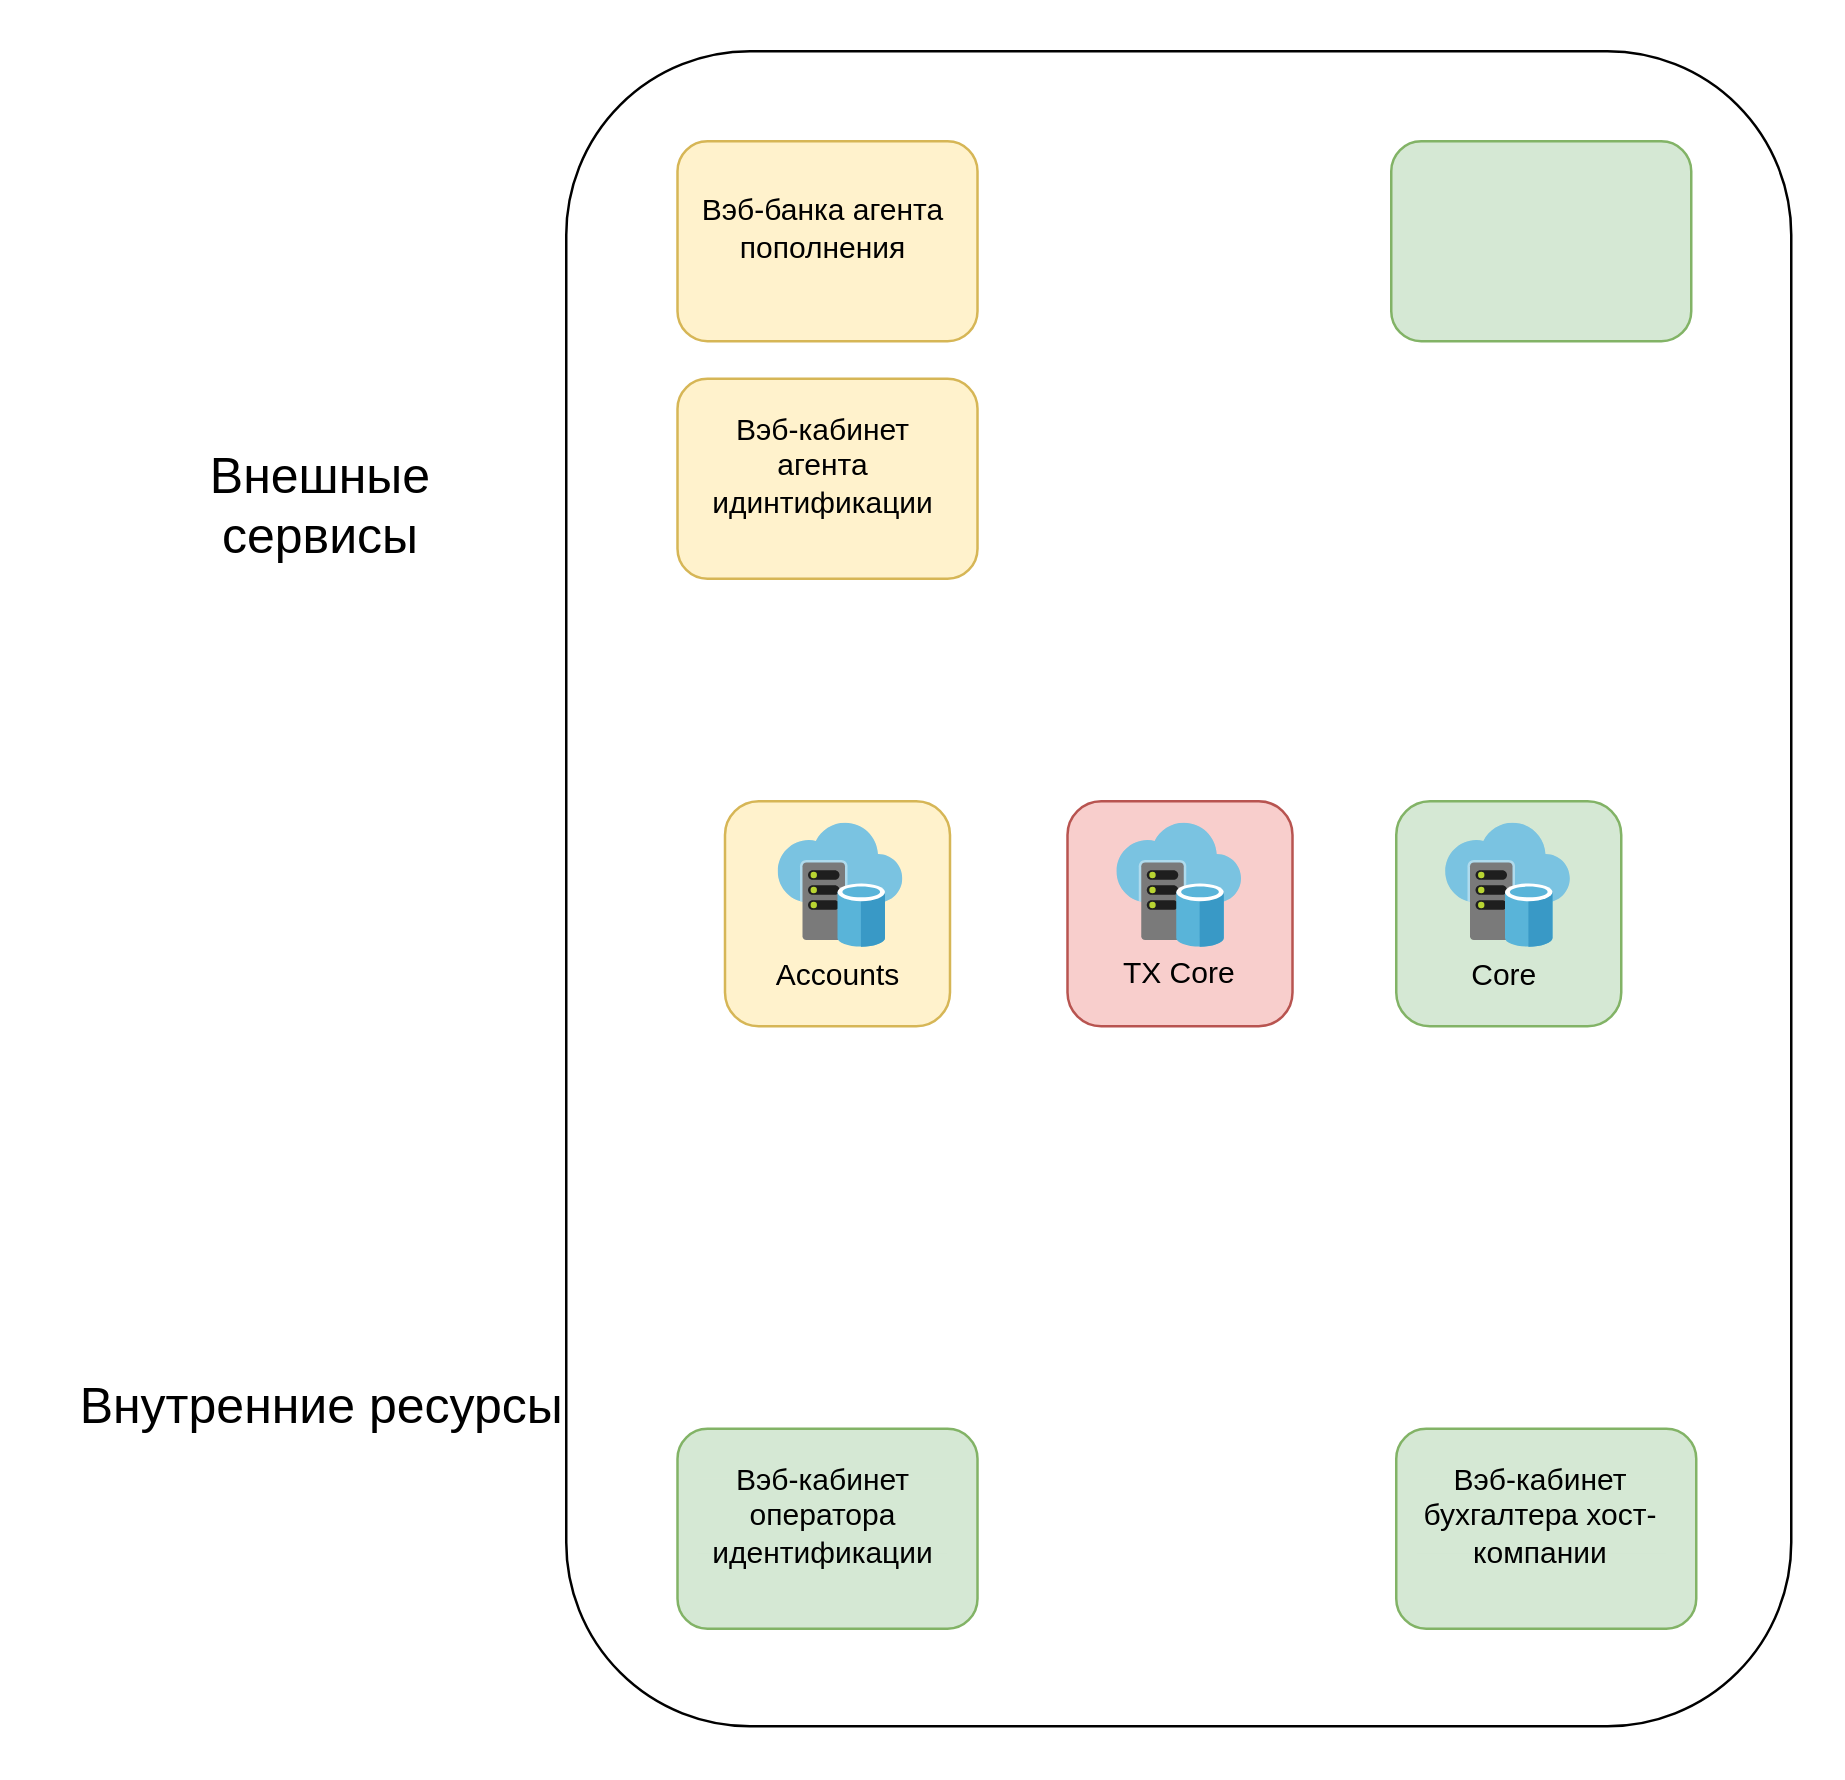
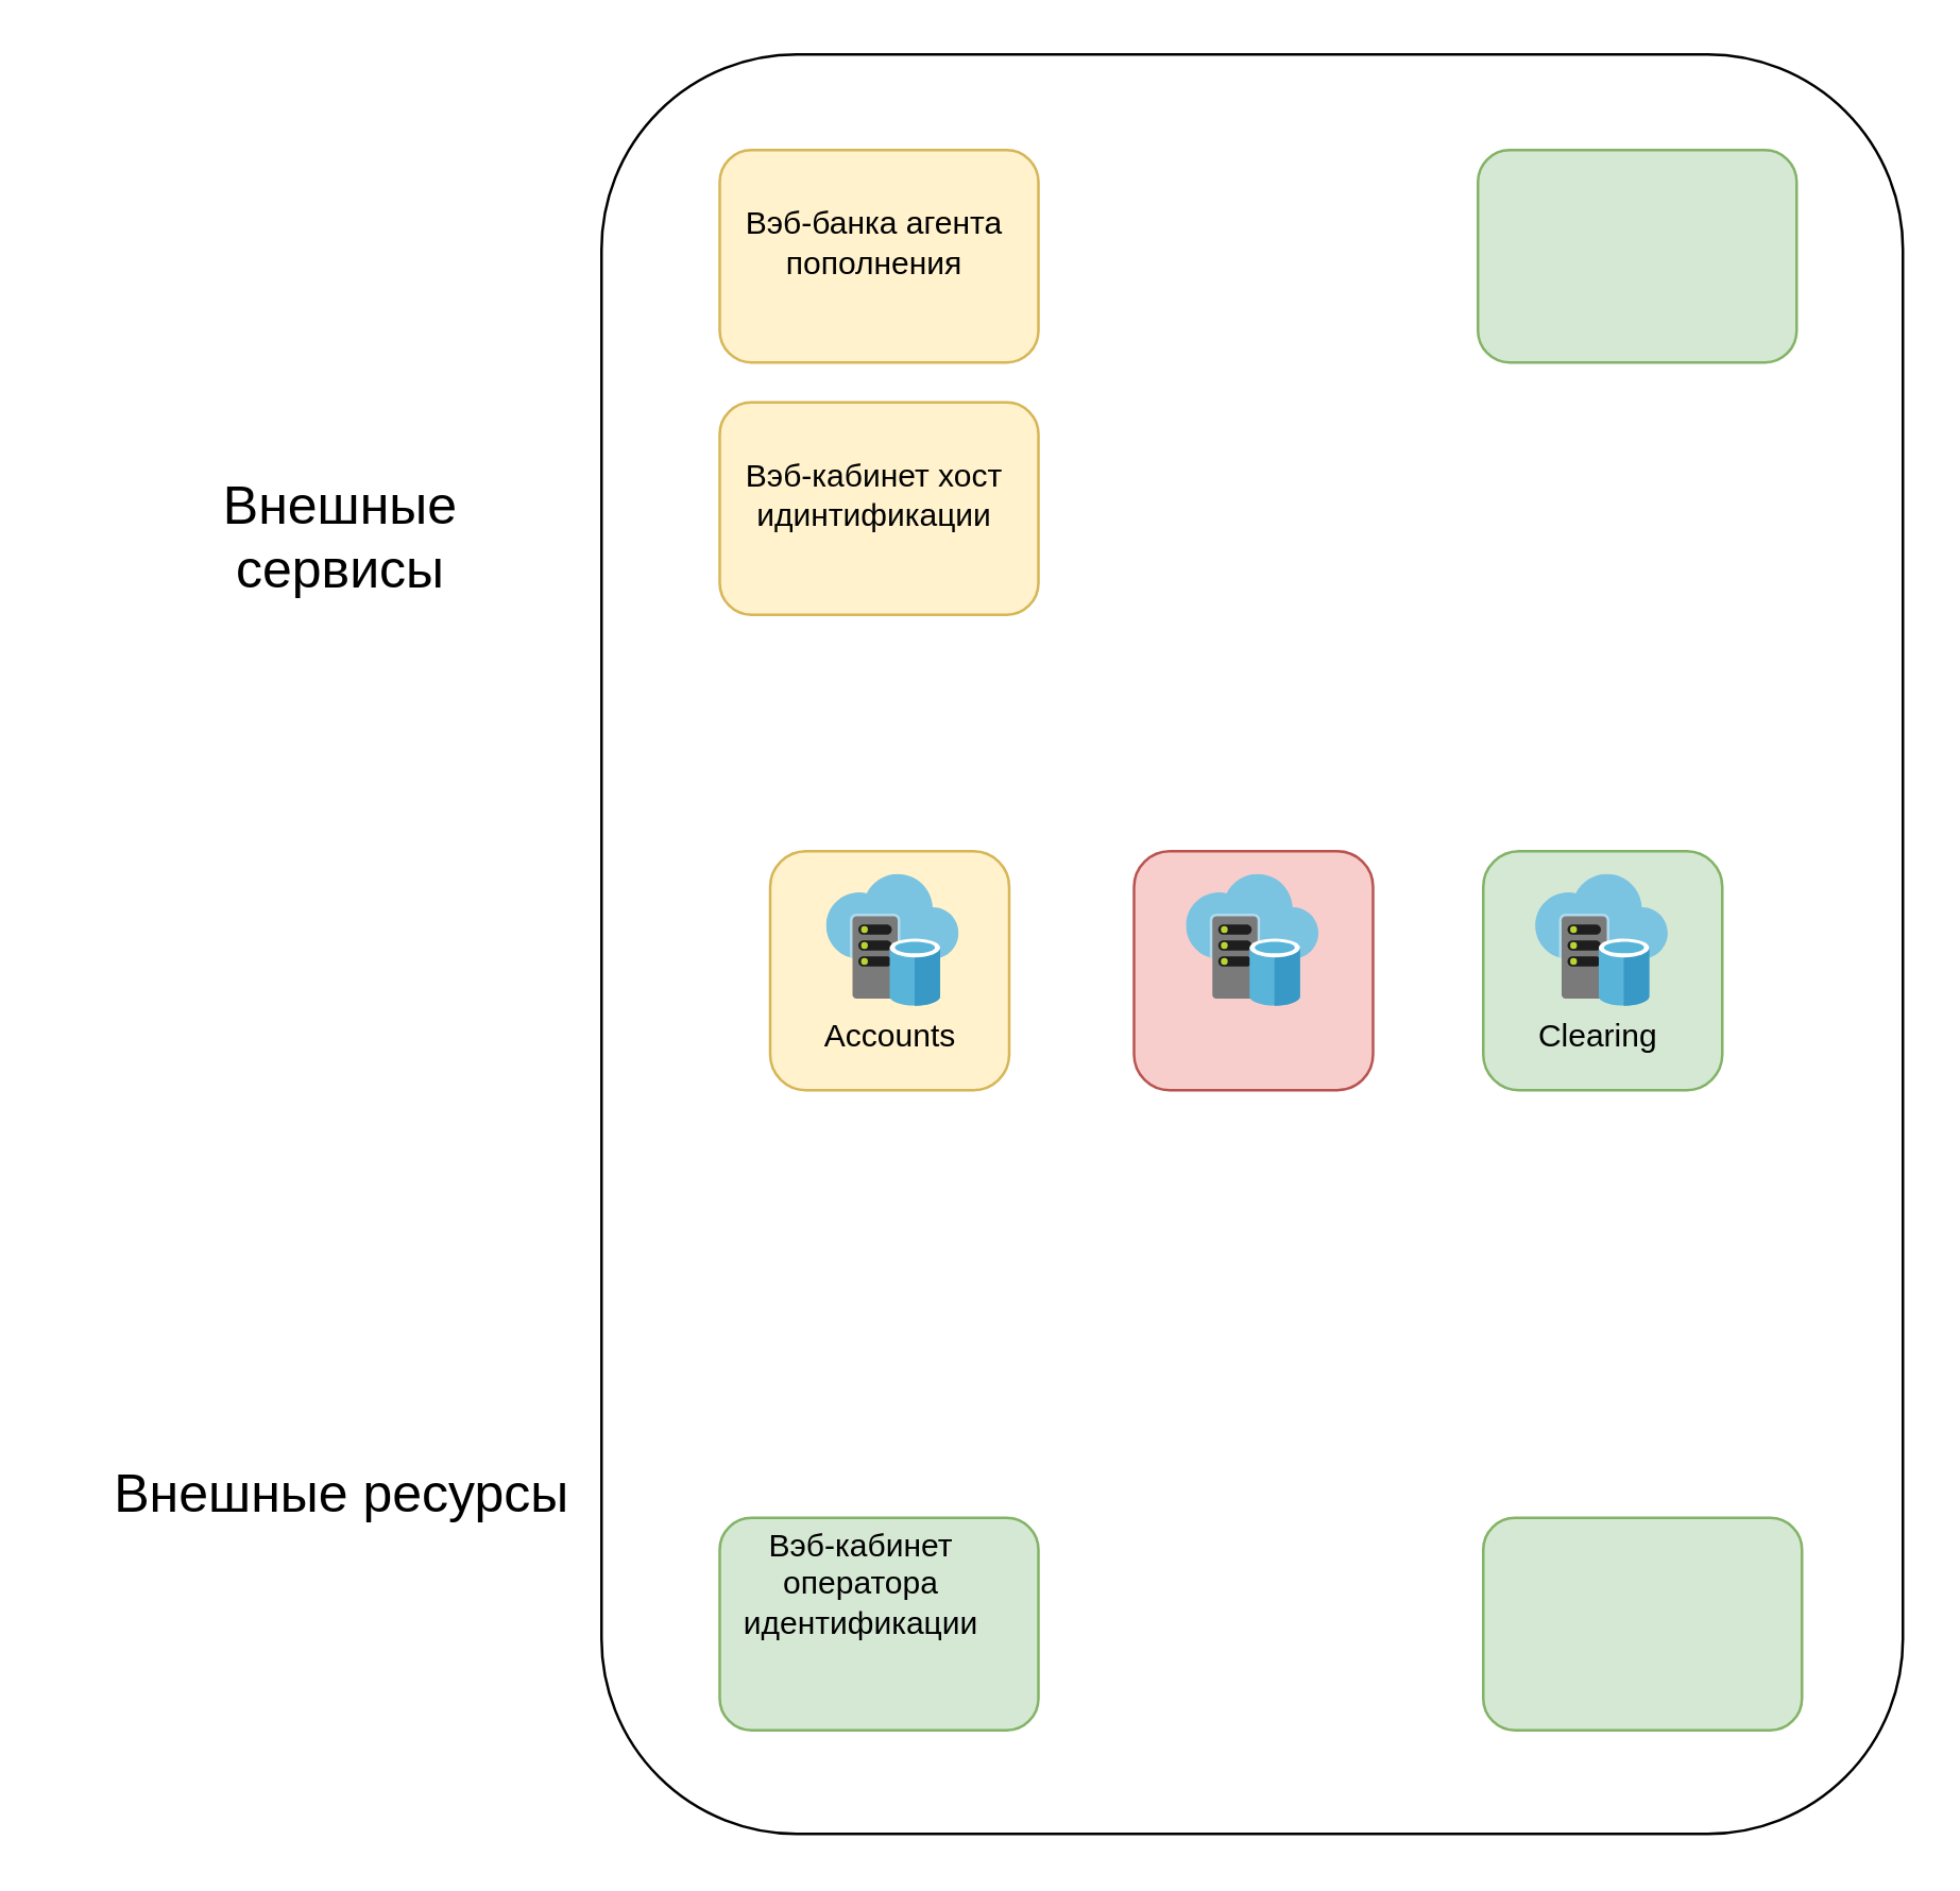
- <mxCell id="18" value="Вэб-кабинет агента идинтификации" style="text;html=1;strokeColor=none;fillColor=none;align=center;verticalAlign=middle;whiteSpace=wrap;rounded=0;" vertex="1" parent="1"><mxGeometry x="278.5" y="171" width="100" height="30" as="geometry" /></mxCell>
+ <mxCell id="18" value="Вэб-кабинет хост идинтификации" style="text;html=1;strokeColor=none;fillColor=none;align=center;verticalAlign=middle;whiteSpace=wrap;rounded=0;" vertex="1" parent="1"><mxGeometry x="278.5" y="171" width="100" height="30" as="geometry" /></mxCell>
- <mxCell id="10" value="TX Core" style="text;html=1;strokeColor=none;fillColor=none;align=center;verticalAlign=middle;whiteSpace=wrap;rounded=0;" vertex="1" parent="1"><mxGeometry x="444" y="379" width="55" height="20" as="geometry" /></mxCell>
- <mxCell id="11" value="Core" style="text;html=1;strokeColor=none;fillColor=none;align=center;verticalAlign=middle;whiteSpace=wrap;rounded=0;" vertex="1" parent="1"><mxGeometry x="579" y="380" width="45" height="20" as="geometry" /></mxCell>
+ <mxCell id="11" value="Clearing" style="text;html=1;strokeColor=none;fillColor=none;align=center;verticalAlign=middle;whiteSpace=wrap;rounded=0;" vertex="1" parent="1"><mxGeometry x="579" y="380" width="45" height="20" as="geometry" /></mxCell>
- <mxCell id="13" value="Внутренние ресурсы" style="text;html=1;strokeColor=none;fillColor=none;align=center;verticalAlign=middle;whiteSpace=wrap;rounded=0;fontSize=20;" vertex="1" parent="1"><mxGeometry x="20.5" y="551" width="215" height="20" as="geometry" /></mxCell>
+ <mxCell id="13" value="Внешные ресурсы" style="text;html=1;strokeColor=none;fillColor=none;align=center;verticalAlign=middle;whiteSpace=wrap;rounded=0;fontSize=20;" vertex="1" parent="1"><mxGeometry x="20.5" y="551" width="215" height="20" as="geometry" /></mxCell>
- <mxCell id="20" value="&lt;div&gt;Вэб-кабинет оператора&lt;/div&gt;&lt;div&gt; идентификации&lt;/div&gt;" style="text;html=1;strokeColor=none;fillColor=#d5e8d4;align=center;verticalAlign=middle;whiteSpace=wrap;rounded=0;" vertex="1" parent="1"><mxGeometry x="278.5" y="591" width="100" height="30" as="geometry" /></mxCell>
+ <mxCell id="20" value="&lt;div&gt;Вэб-кабинет оператора&lt;/div&gt;&lt;div&gt; идентификации&lt;/div&gt;" style="text;html=1;strokeColor=none;fillColor=#d5e8d4;align=center;verticalAlign=middle;whiteSpace=wrap;rounded=0;" vertex="1" parent="1"><mxGeometry x="273.5" y="581" width="100" height="30" as="geometry" /></mxCell>
- <mxCell id="22" value="Вэб-кабинет бухгалтера хост-компании" style="text;html=1;strokeColor=none;fillColor=#d5e8d4;align=center;verticalAlign=middle;whiteSpace=wrap;rounded=0;" vertex="1" parent="1"><mxGeometry x="566" y="591" width="100" height="30" as="geometry" /></mxCell>
